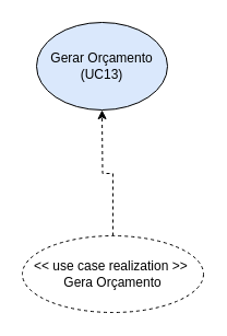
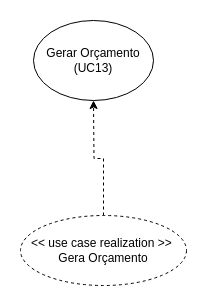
- <mxCell id="2" value="Gerar Orçamento&lt;br&gt;(UC13)" style="ellipse;whiteSpace=wrap;html=1;fillColor=#dae8fc;" vertex="1" parent="1"><mxGeometry x="33" y="20" width="120" height="80" as="geometry" /></mxCell>
+ <mxCell id="2" value="Gerar Orçamento&lt;br&gt;(UC13)" style="ellipse;whiteSpace=wrap;html=1;" vertex="1" parent="1"><mxGeometry x="33" y="20" width="120" height="80" as="geometry" /></mxCell>
